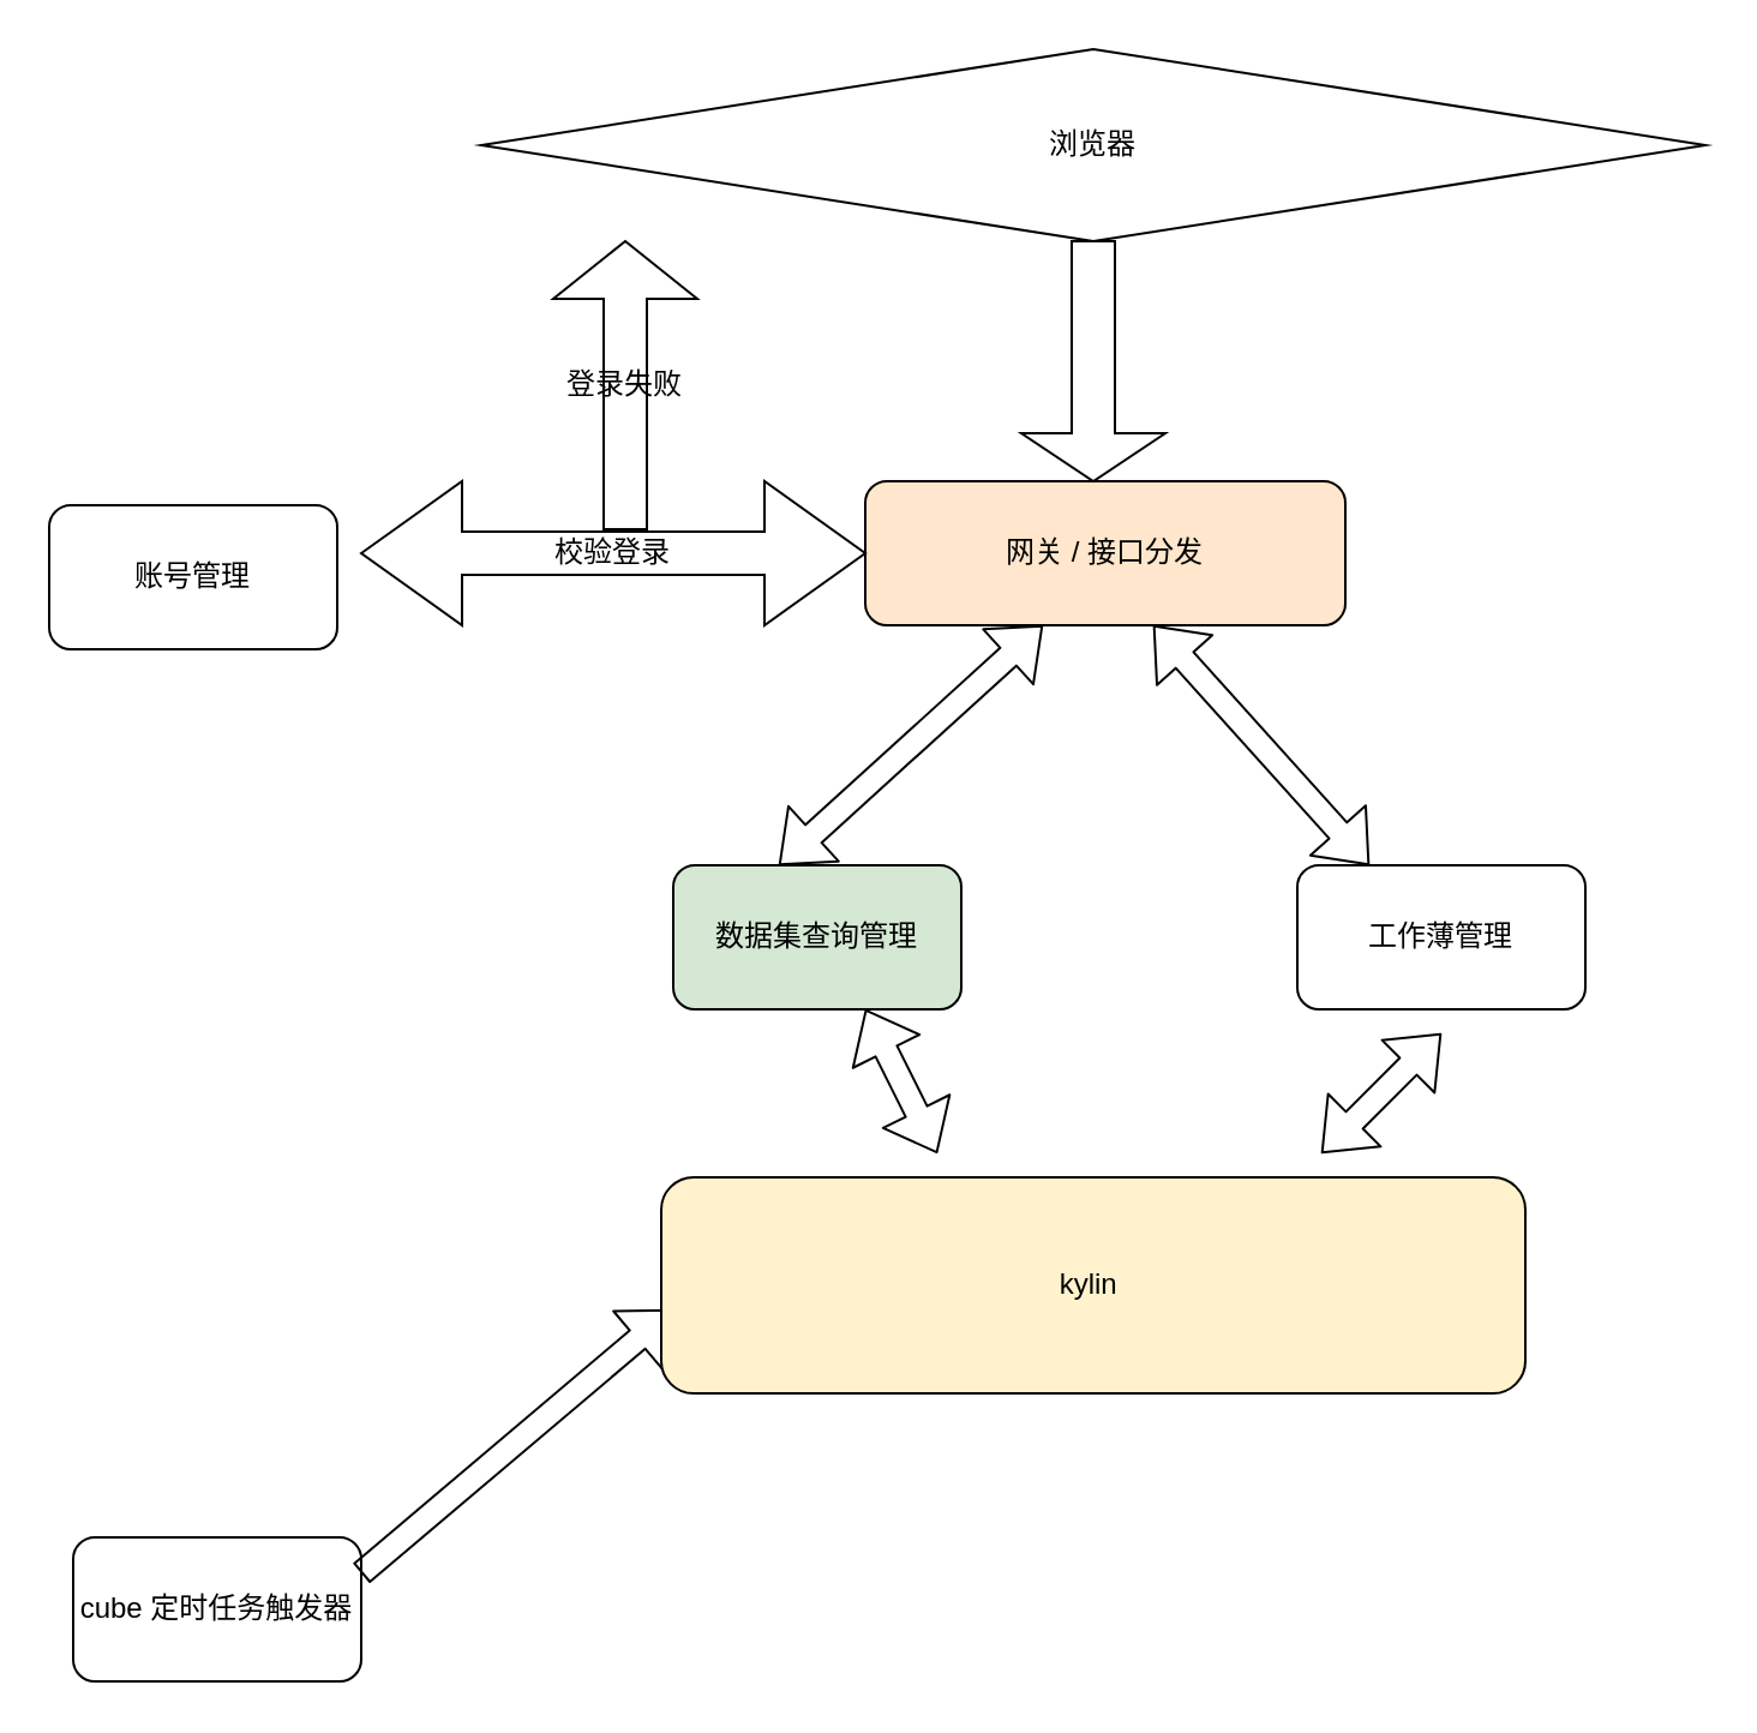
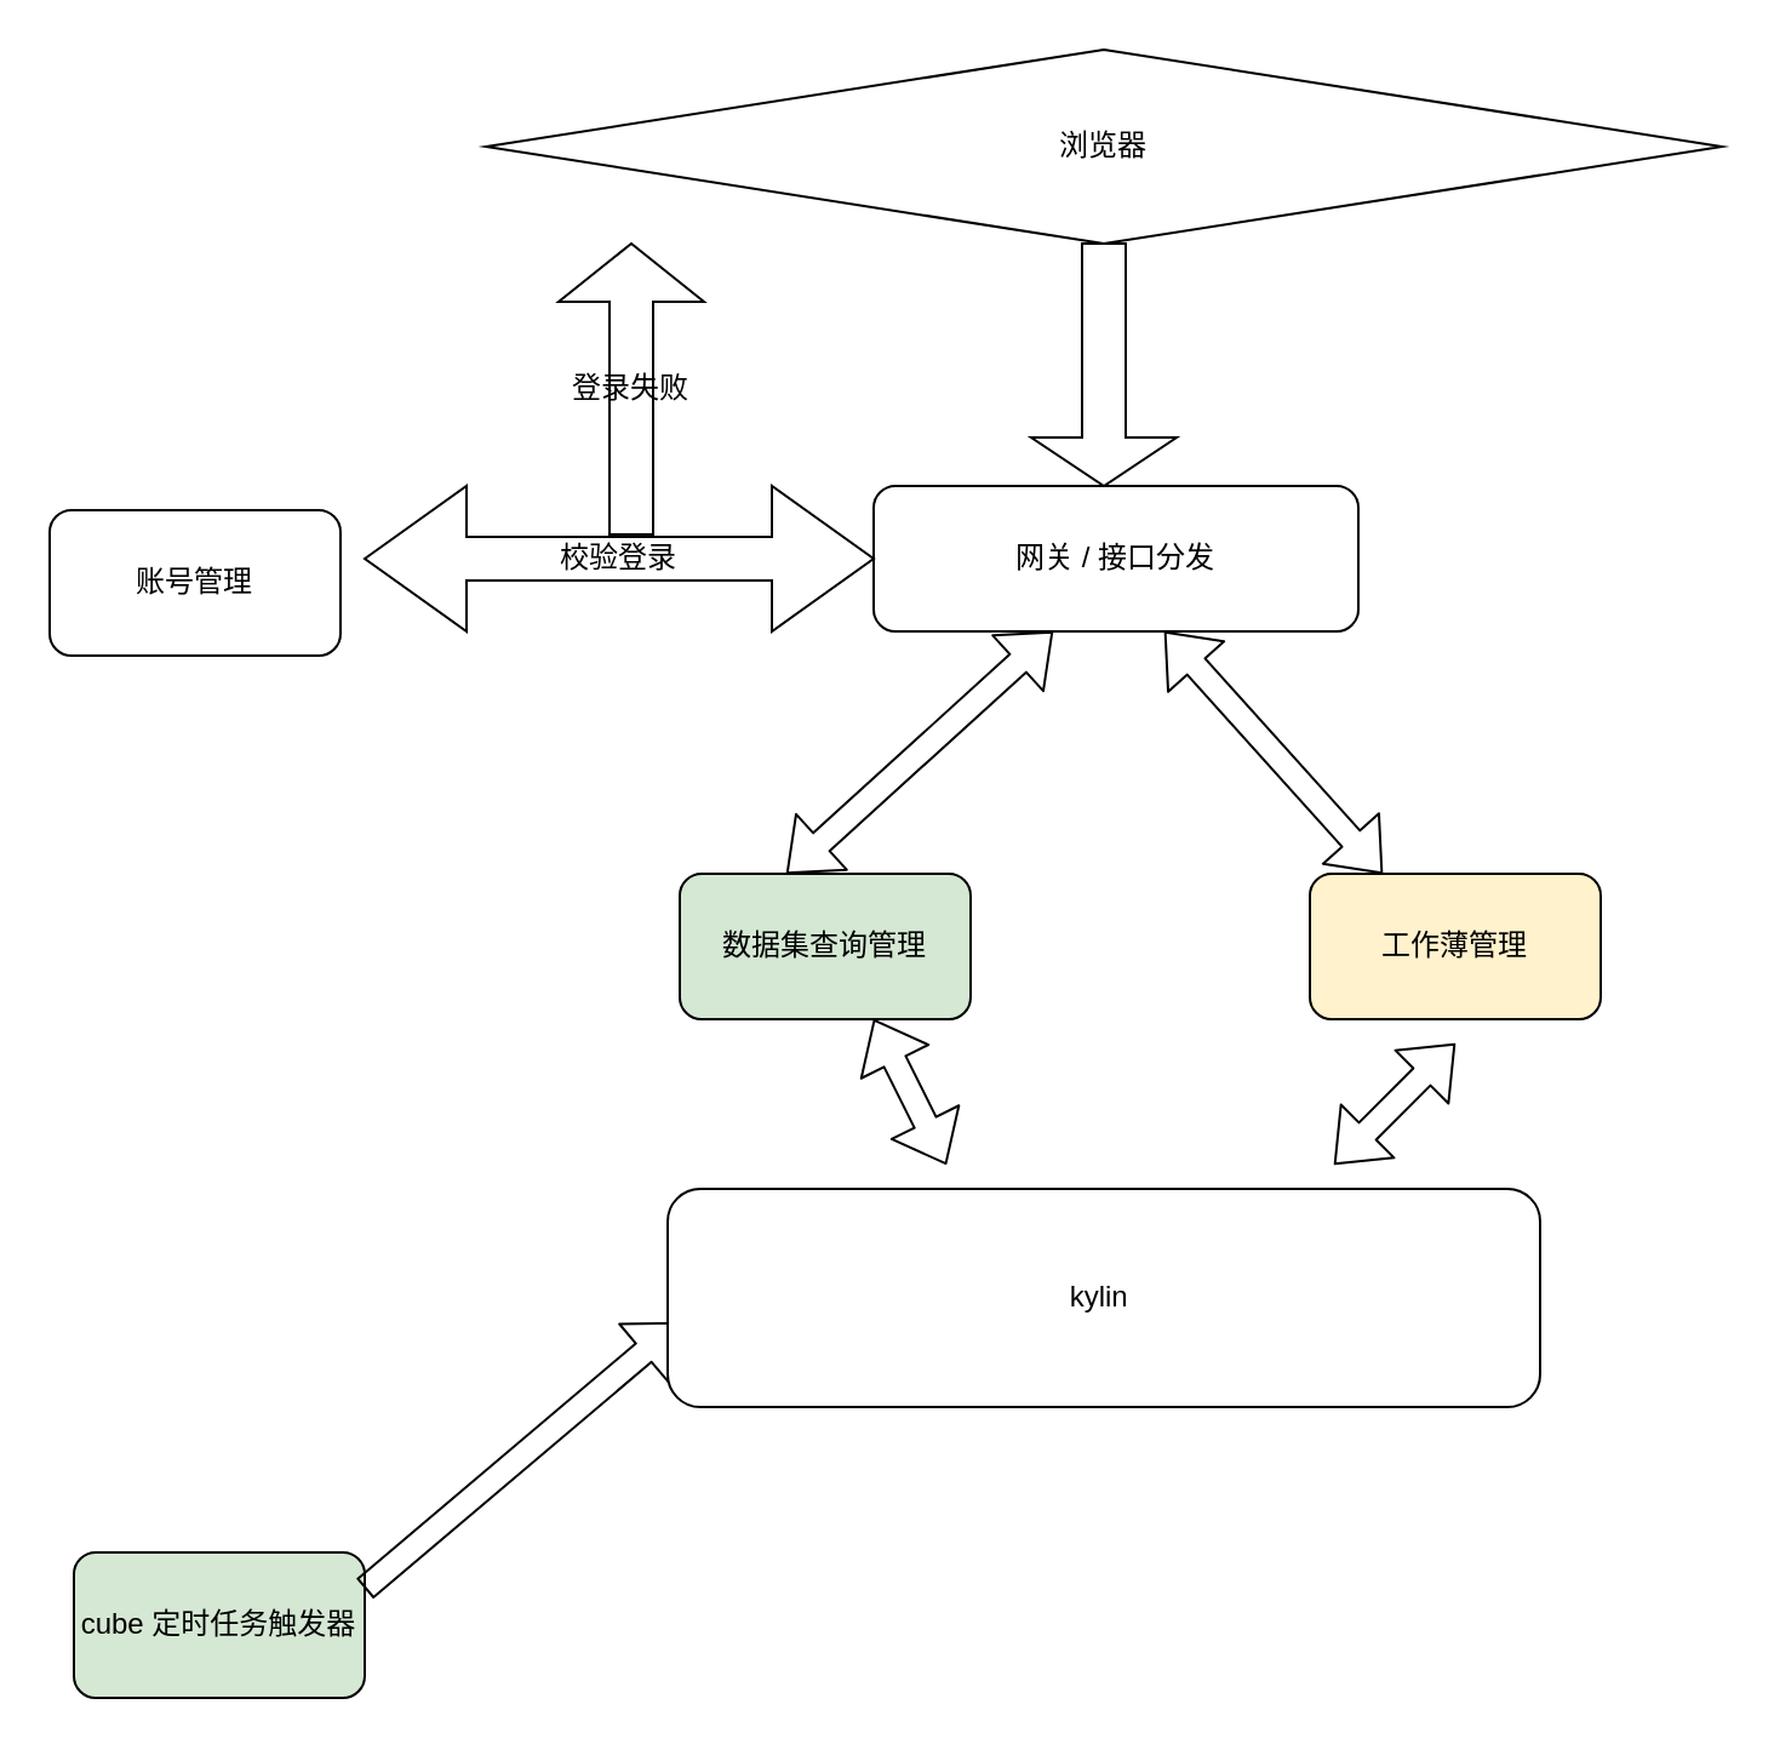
- <mxCell id="4" value="网关 / 接口分发" style="rounded=1;whiteSpace=wrap;html=1;fillColor=#ffe6cc;" vertex="1" parent="1"><mxGeometry x="360" y="200" width="200" height="60" as="geometry" /></mxCell>
+ <mxCell id="4" value="网关 / 接口分发" style="rounded=1;whiteSpace=wrap;html=1;" vertex="1" parent="1"><mxGeometry x="360" y="200" width="200" height="60" as="geometry" /></mxCell>
- <mxCell id="9" value="工作薄管理" style="rounded=1;whiteSpace=wrap;html=1;" vertex="1" parent="1"><mxGeometry x="540" y="360" width="120" height="60" as="geometry" /></mxCell>
+ <mxCell id="9" value="工作薄管理" style="rounded=1;whiteSpace=wrap;html=1;fillColor=#fff2cc;" vertex="1" parent="1"><mxGeometry x="540" y="360" width="120" height="60" as="geometry" /></mxCell>
- <mxCell id="14" value="kylin&amp;nbsp;" style="rounded=1;whiteSpace=wrap;html=1;fillColor=#fff2cc;" vertex="1" parent="1"><mxGeometry x="275" y="490" width="360" height="90" as="geometry" /></mxCell>
+ <mxCell id="14" value="kylin&amp;nbsp;" style="rounded=1;whiteSpace=wrap;html=1;" vertex="1" parent="1"><mxGeometry x="275" y="490" width="360" height="90" as="geometry" /></mxCell>
- <mxCell id="10" value="cube 定时任务触发器" style="rounded=1;whiteSpace=wrap;html=1;" vertex="1" parent="1"><mxGeometry x="30" y="640" width="120" height="60" as="geometry" /></mxCell>
+ <mxCell id="10" value="cube 定时任务触发器" style="rounded=1;whiteSpace=wrap;html=1;fillColor=#d5e8d4;" vertex="1" parent="1"><mxGeometry x="30" y="640" width="120" height="60" as="geometry" /></mxCell>
